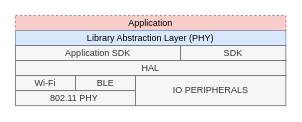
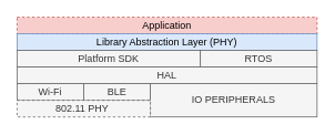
- <mxCell id="4" value="Application SDK" style="rounded=0;whiteSpace=wrap;html=1;fillColor=#f5f5f5;fontColor=#333333;strokeColor=#666666;" vertex="1" parent="1"><mxGeometry x="20" y="60" width="220" height="20" as="geometry" /></mxCell>
+ <mxCell id="4" value="Platform SDK" style="rounded=0;whiteSpace=wrap;html=1;fillColor=#f5f5f5;fontColor=#333333;strokeColor=#666666;" vertex="1" parent="1"><mxGeometry x="20" y="60" width="220" height="20" as="geometry" /></mxCell>
- <mxCell id="5" value="SDK" style="rounded=0;whiteSpace=wrap;html=1;fillColor=#f5f5f5;fontColor=#333333;strokeColor=#666666;" vertex="1" parent="1"><mxGeometry x="240" y="60" width="140" height="20" as="geometry" /></mxCell>
+ <mxCell id="5" value="RTOS" style="rounded=0;whiteSpace=wrap;html=1;fillColor=#f5f5f5;fontColor=#333333;strokeColor=#666666;" vertex="1" parent="1"><mxGeometry x="240" y="60" width="140" height="20" as="geometry" /></mxCell>
- <mxCell id="10" value="802.11&amp;nbsp;&lt;span style=&quot;background-color: initial;&quot;&gt;PHY&amp;nbsp;&lt;/span&gt;" style="rounded=0;whiteSpace=wrap;html=1;fillColor=#f5f5f5;fontColor=#333333;strokeColor=#666666;" vertex="1" parent="1"><mxGeometry x="20" y="120" width="160" height="20" as="geometry" /></mxCell>
+ <mxCell id="10" value="802.11&amp;nbsp;&lt;span style=&quot;background-color: initial;&quot;&gt;PHY&amp;nbsp;&lt;/span&gt;" style="rounded=0;whiteSpace=wrap;html=1;fillColor=#f5f5f5;fontColor=#333333;strokeColor=#666666;dashed=1;" vertex="1" parent="1"><mxGeometry x="20" y="120" width="160" height="20" as="geometry" /></mxCell>
